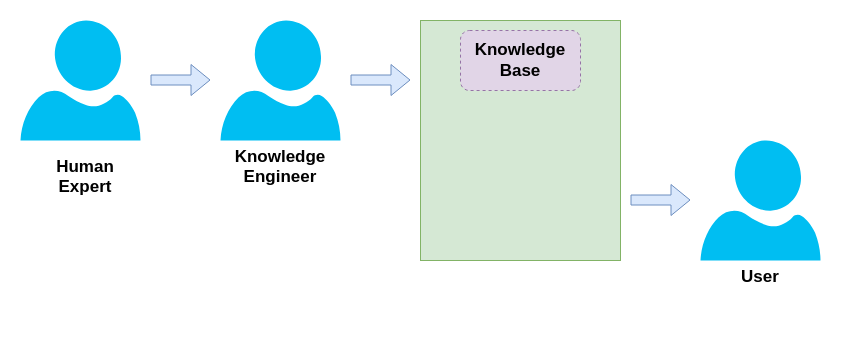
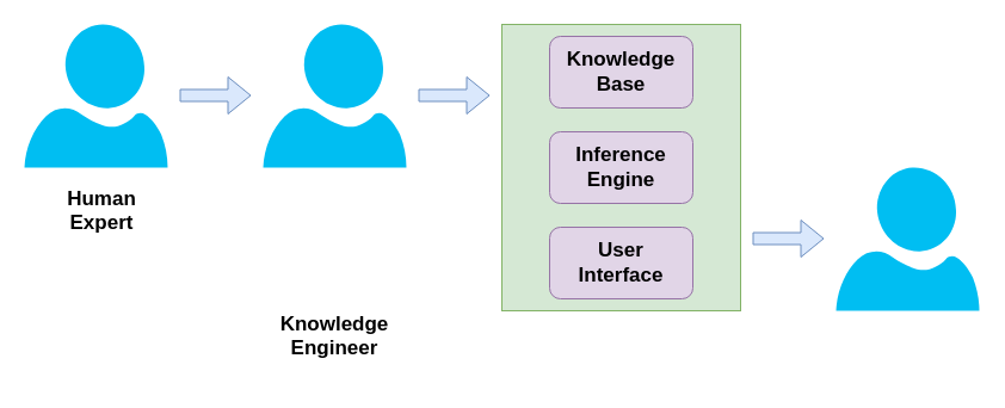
- <mxCell id="13" value="&lt;b&gt;Knowledge&lt;br&gt;Base&lt;/b&gt;" style="rounded=1;whiteSpace=wrap;html=1;fontSize=17;fillColor=#e1d5e7;strokeColor=#9673a6;dashed=1;" vertex="1" parent="12"><mxGeometry width="120" height="60" as="geometry" /></mxCell>
+ <mxCell id="13" value="&lt;b&gt;Knowledge&lt;br&gt;Base&lt;/b&gt;" style="rounded=1;whiteSpace=wrap;html=1;fontSize=17;fillColor=#e1d5e7;strokeColor=#9673a6;" vertex="1" parent="12"><mxGeometry width="120" height="60" as="geometry" /></mxCell>
+ <mxCell id="14" value="&lt;b&gt;Inference&lt;br&gt;Engine&lt;/b&gt;" style="rounded=1;whiteSpace=wrap;html=1;fontSize=17;fillColor=#e1d5e7;strokeColor=#9673a6;" vertex="1" parent="12"><mxGeometry y="80" width="120" height="60" as="geometry" /></mxCell>
- <mxCell id="10" value="&lt;b style=&quot;font-size: 17px;&quot;&gt;&lt;span style=&quot;&quot;&gt;Knowledge&lt;br&gt;&lt;/span&gt;Engineer&lt;/b&gt;" style="text;html=1;strokeColor=none;fillColor=none;align=center;verticalAlign=top;whiteSpace=wrap;rounded=0;" vertex="1" parent="1"><mxGeometry x="220" y="140" width="120" height="60" as="geometry" /></mxCell>
+ <mxCell id="10" value="&lt;b style=&quot;font-size: 17px;&quot;&gt;&lt;span style=&quot;&quot;&gt;Knowledge&lt;br&gt;&lt;/span&gt;Engineer&lt;/b&gt;" style="text;html=1;strokeColor=none;fillColor=none;align=center;verticalAlign=top;whiteSpace=wrap;rounded=0;" vertex="1" parent="1"><mxGeometry x="220" y="255" width="120" height="60" as="geometry" /></mxCell>
+ <mxCell id="15" value="&lt;b&gt;User&lt;br&gt;Interface&lt;/b&gt;" style="rounded=1;whiteSpace=wrap;html=1;fontSize=17;fillColor=#e1d5e7;strokeColor=#9673a6;" vertex="1" parent="12"><mxGeometry y="160" width="120" height="60" as="geometry" /></mxCell>
- <mxCell id="11" value="&lt;span style=&quot;font-size: 17px;&quot;&gt;&lt;b&gt;User&lt;/b&gt;&lt;/span&gt;" style="text;html=1;strokeColor=none;fillColor=none;align=center;verticalAlign=top;whiteSpace=wrap;rounded=0;" vertex="1" parent="1"><mxGeometry x="700" y="260" width="120" height="60" as="geometry" /></mxCell>
